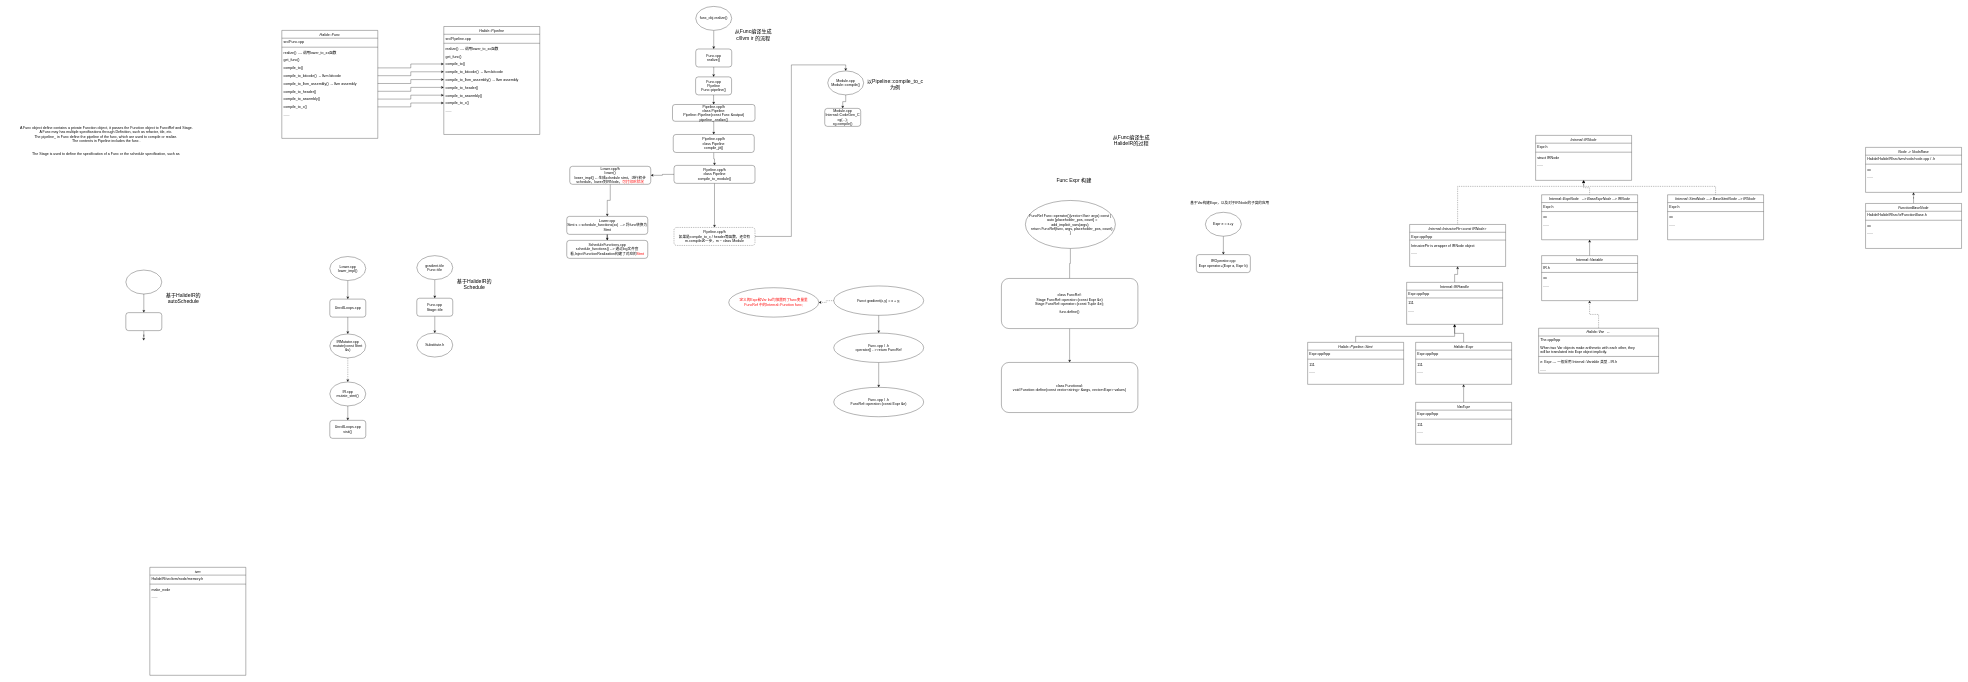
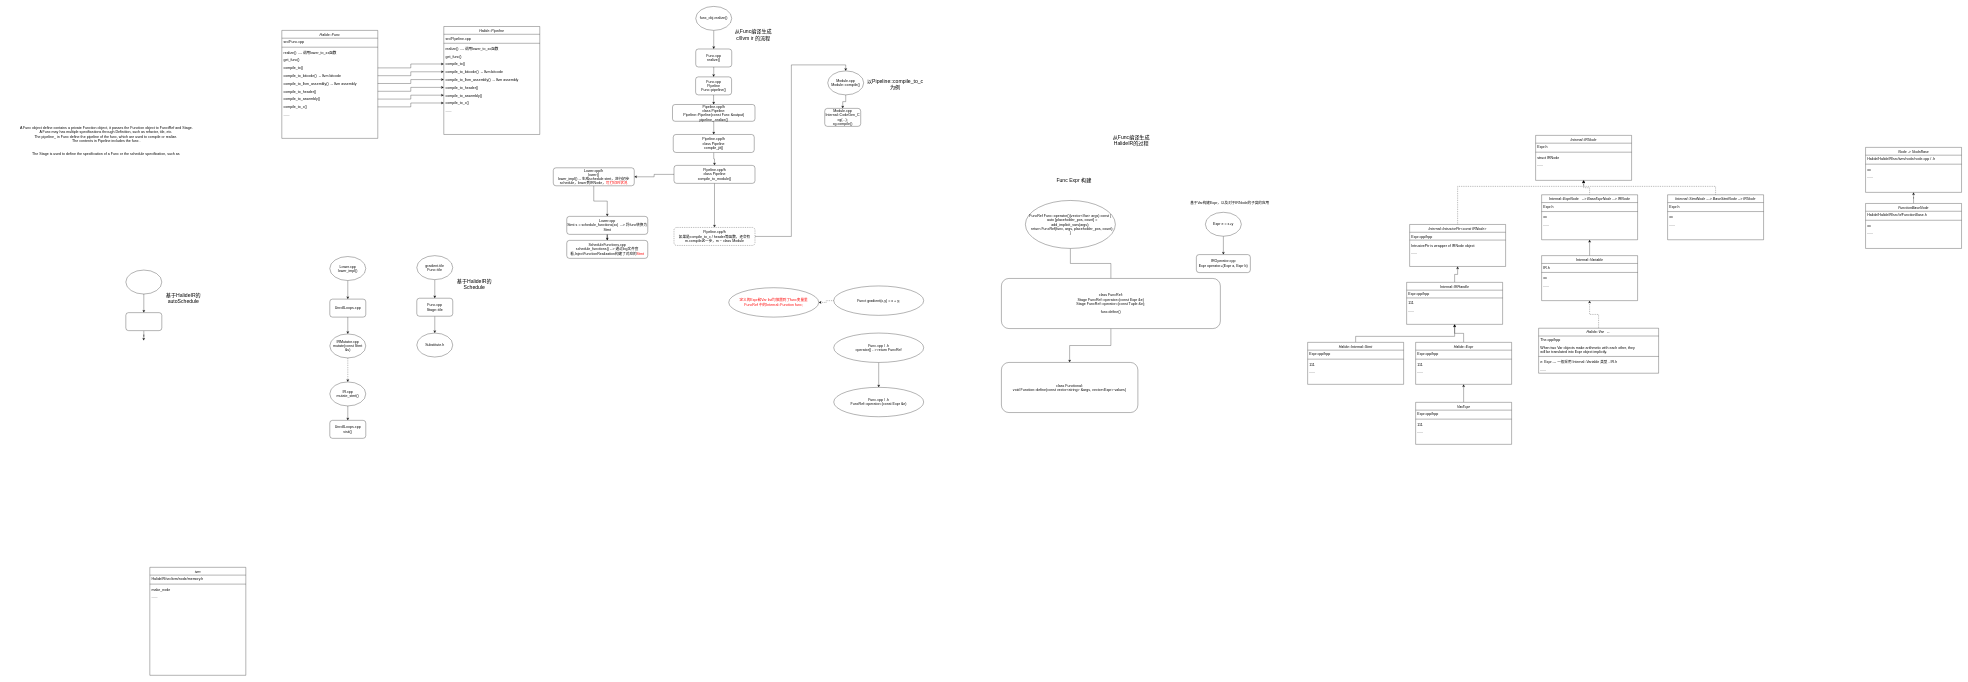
- <mxCell id="16" value="Lower.cpp/h&lt;br&gt;lower()&lt;br&gt;lower_impl() -- 生成schedule stmt，进行初步schedule，lower到IRNode，&lt;font color=&quot;#ff0000&quot;&gt;可打印IR状况&lt;/font&gt;" style="rounded=1;whiteSpace=wrap;html=1;" parent="1" vertex="1"><mxGeometry x="1899" y="553.08" width="270" height="60" as="geometry" /></mxCell>
+ <mxCell id="16" value="Lower.cpp/h&lt;br&gt;lower()&lt;br&gt;lower_impl() -- 生成schedule stmt，进行初步schedule，lower到IRNode，&lt;font color=&quot;#ff0000&quot;&gt;可打印IR状况&lt;/font&gt;" style="rounded=1;whiteSpace=wrap;html=1;" parent="1" vertex="1"><mxGeometry x="1844" y="558.08" width="270" height="60" as="geometry" /></mxCell>
- <mxCell id="71" value="class FuncRef:&lt;br&gt;Stage FuncRef::operator=(const Expr &amp;amp;e)&lt;br&gt;Stage FuncRef::operator=(const Tuple &amp;amp;e);&lt;br&gt;&lt;br&gt;func.define()" style="rounded=1;whiteSpace=wrap;html=1;" parent="1" vertex="1"><mxGeometry x="3338" y="926.96" width="455" height="167.08" as="geometry" /></mxCell>
+ <mxCell id="71" value="class FuncRef:&lt;br&gt;Stage FuncRef::operator=(const Expr &amp;amp;e)&lt;br&gt;Stage FuncRef::operator=(const Tuple &amp;amp;e);&lt;br&gt;&lt;br&gt;func.define()" style="rounded=1;whiteSpace=wrap;html=1;" parent="1" vertex="1"><mxGeometry x="3338" y="926.96" width="730" height="167.08" as="geometry" /></mxCell>
- <mxCell id="98" style="edgeStyle=orthogonalEdgeStyle;rounded=0;orthogonalLoop=1;jettySize=auto;html=1;entryX=0.5;entryY=0;entryDx=0;entryDy=0;" parent="1" source="100" target="102" edge="1"><mxGeometry relative="1" as="geometry" /></mxCell>
- <mxCell id="161" value="Halide::Pipeline::Stmt" style="swimlane;fontStyle=2;align=center;verticalAlign=top;childLayout=stackLayout;horizontal=1;startSize=26;horizontalStack=0;resizeParent=1;resizeLast=0;collapsible=1;marginBottom=0;rounded=0;shadow=0;strokeWidth=1;" parent="1" vertex="1"><mxGeometry x="4359" y="1140" width="320" height="140" as="geometry"><mxRectangle x="230" y="140" width="160" height="26" as="alternateBounds" /></mxGeometry></mxCell>
+ <mxCell id="161" value="Halide::Internal::Stmt" style="swimlane;fontStyle=2;align=center;verticalAlign=top;childLayout=stackLayout;horizontal=1;startSize=26;horizontalStack=0;resizeParent=1;resizeLast=0;collapsible=1;marginBottom=0;rounded=0;shadow=0;strokeWidth=1;" parent="1" vertex="1"><mxGeometry x="4359" y="1140" width="320" height="140" as="geometry"><mxRectangle x="230" y="140" width="160" height="26" as="alternateBounds" /></mxGeometry></mxCell>
